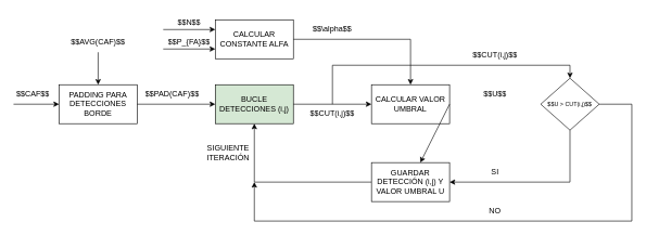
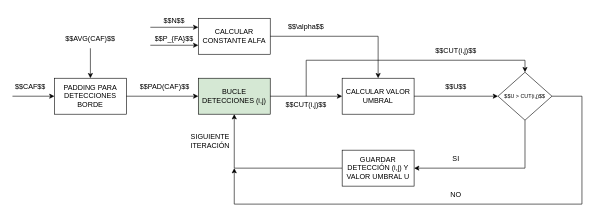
- <mxCell id="14" value="$$PAD(CAF)$$" style="text;html=1;strokeColor=none;fillColor=none;align=center;verticalAlign=middle;whiteSpace=wrap;rounded=0;" vertex="1" parent="1"><mxGeometry x="233.5" y="130" width="60" height="30" as="geometry" /></mxCell>
+ <mxCell id="14" value="$$PAD(CAF)$$" style="text;html=1;strokeColor=none;fillColor=none;align=center;verticalAlign=middle;whiteSpace=wrap;rounded=0;" vertex="1" parent="1"><mxGeometry x="243.5" y="130" width="60" height="30" as="geometry" /></mxCell>
- <mxCell id="23" value="" style="endArrow=classic;html=1;rounded=0;exitX=1;exitY=0.5;exitDx=0;exitDy=0;" edge="1" parent="1" source="17" target="26"><mxGeometry width="50" height="50" relative="1" as="geometry"><mxPoint x="440" y="400" as="sourcePoint" /><mxPoint x="490" y="350" as="targetPoint" /></mxGeometry></mxCell>
+ <mxCell id="23" value="" style="endArrow=classic;html=1;rounded=0;exitX=1;exitY=0.5;exitDx=0;exitDy=0;" edge="1" parent="1" source="17" target="20"><mxGeometry width="50" height="50" relative="1" as="geometry"><mxPoint x="440" y="400" as="sourcePoint" /><mxPoint x="490" y="350" as="targetPoint" /></mxGeometry></mxCell>
